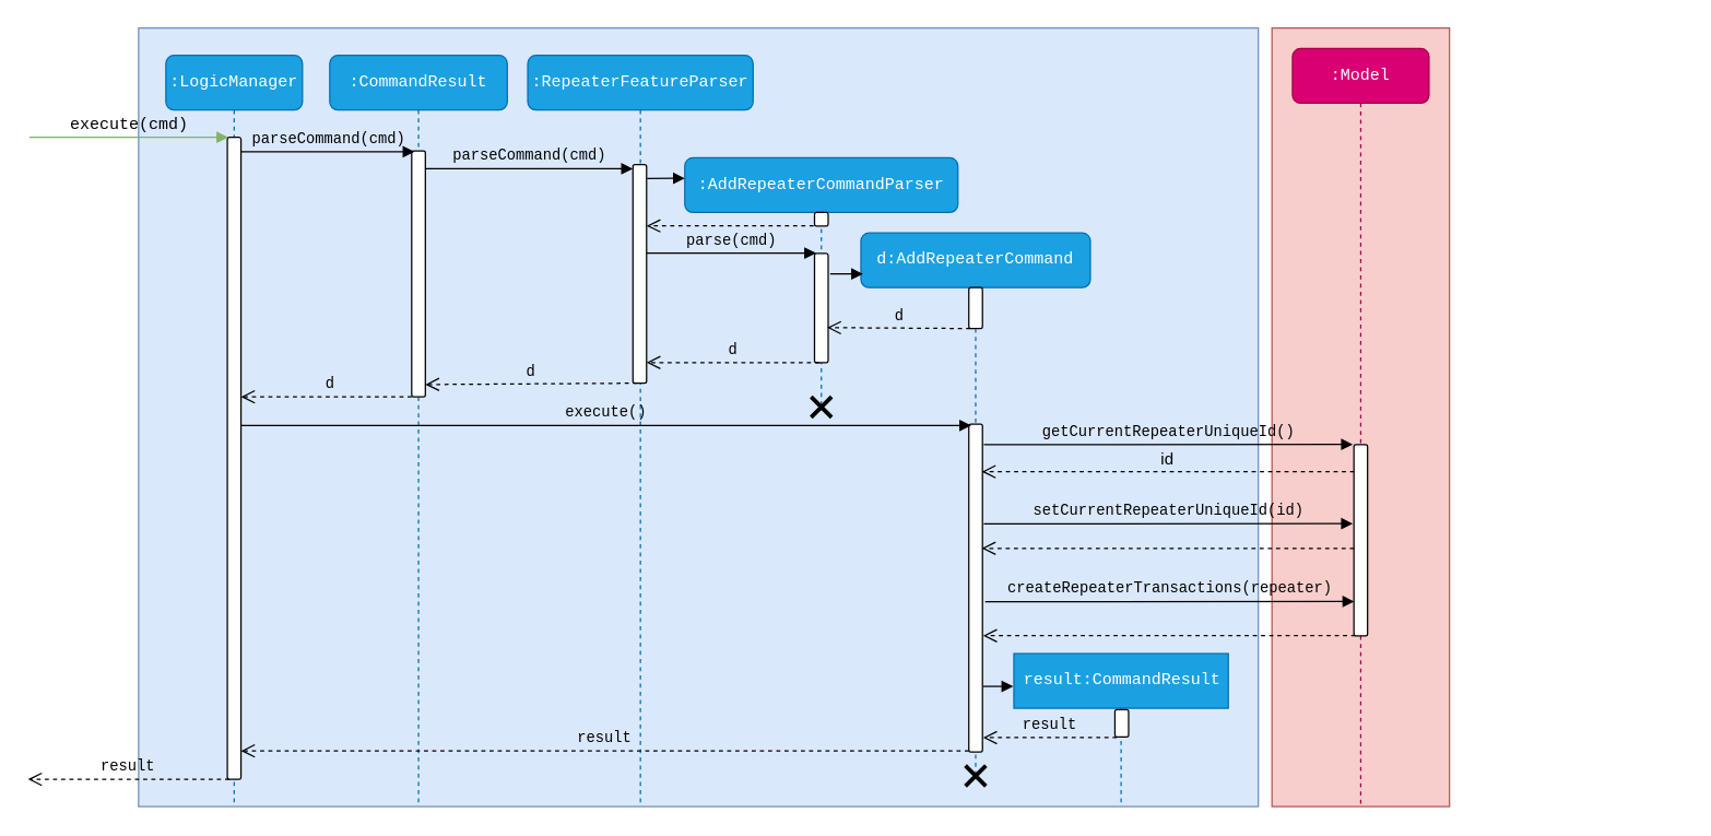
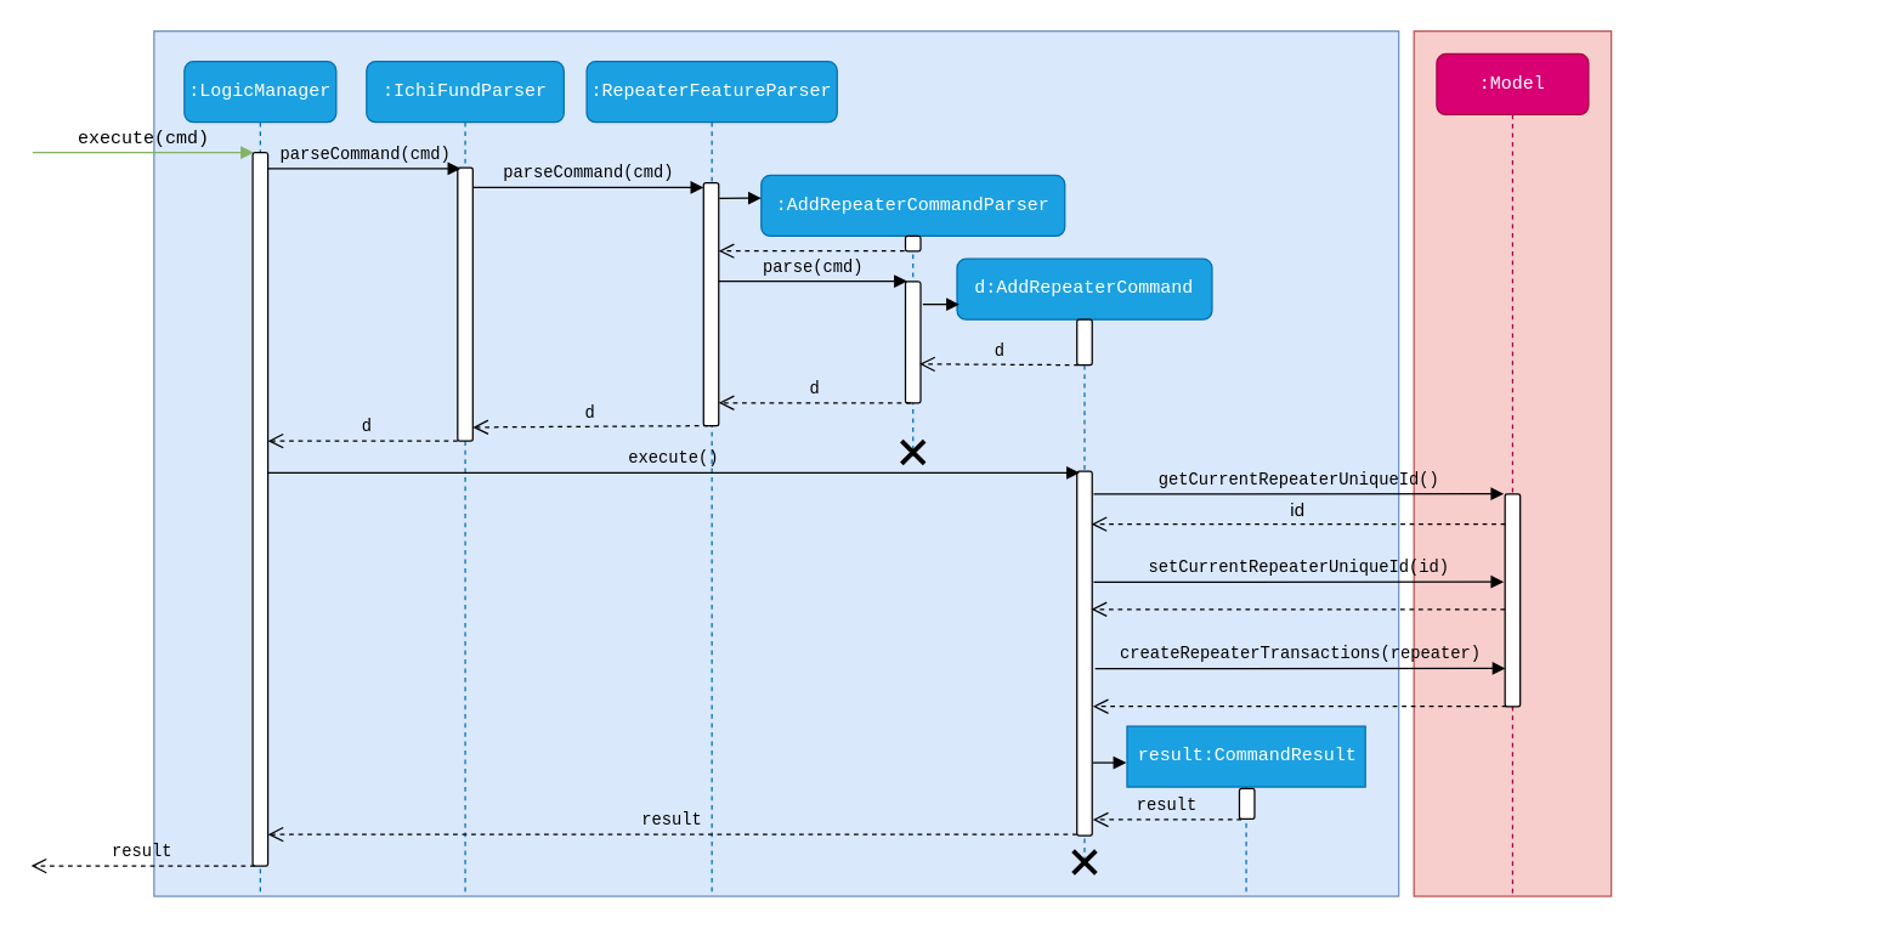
- <mxCell id="7" value=":CommandResult" style="shape=umlLifeline;perimeter=lifelinePerimeter;whiteSpace=wrap;html=1;container=1;collapsible=0;recursiveResize=0;outlineConnect=0;rounded=1;comic=0;fontFamily=Courier New;fillColor=#1ba1e2;strokeColor=#006EAF;fontColor=#ffffff;" parent="1" vertex="1"><mxGeometry x="241" y="40" width="130" height="550" as="geometry" /></mxCell>
+ <mxCell id="7" value=":IchiFundParser" style="shape=umlLifeline;perimeter=lifelinePerimeter;whiteSpace=wrap;html=1;container=1;collapsible=0;recursiveResize=0;outlineConnect=0;rounded=1;comic=0;fontFamily=Courier New;fillColor=#1ba1e2;strokeColor=#006EAF;fontColor=#ffffff;" parent="1" vertex="1"><mxGeometry x="241" y="40" width="130" height="550" as="geometry" /></mxCell>
